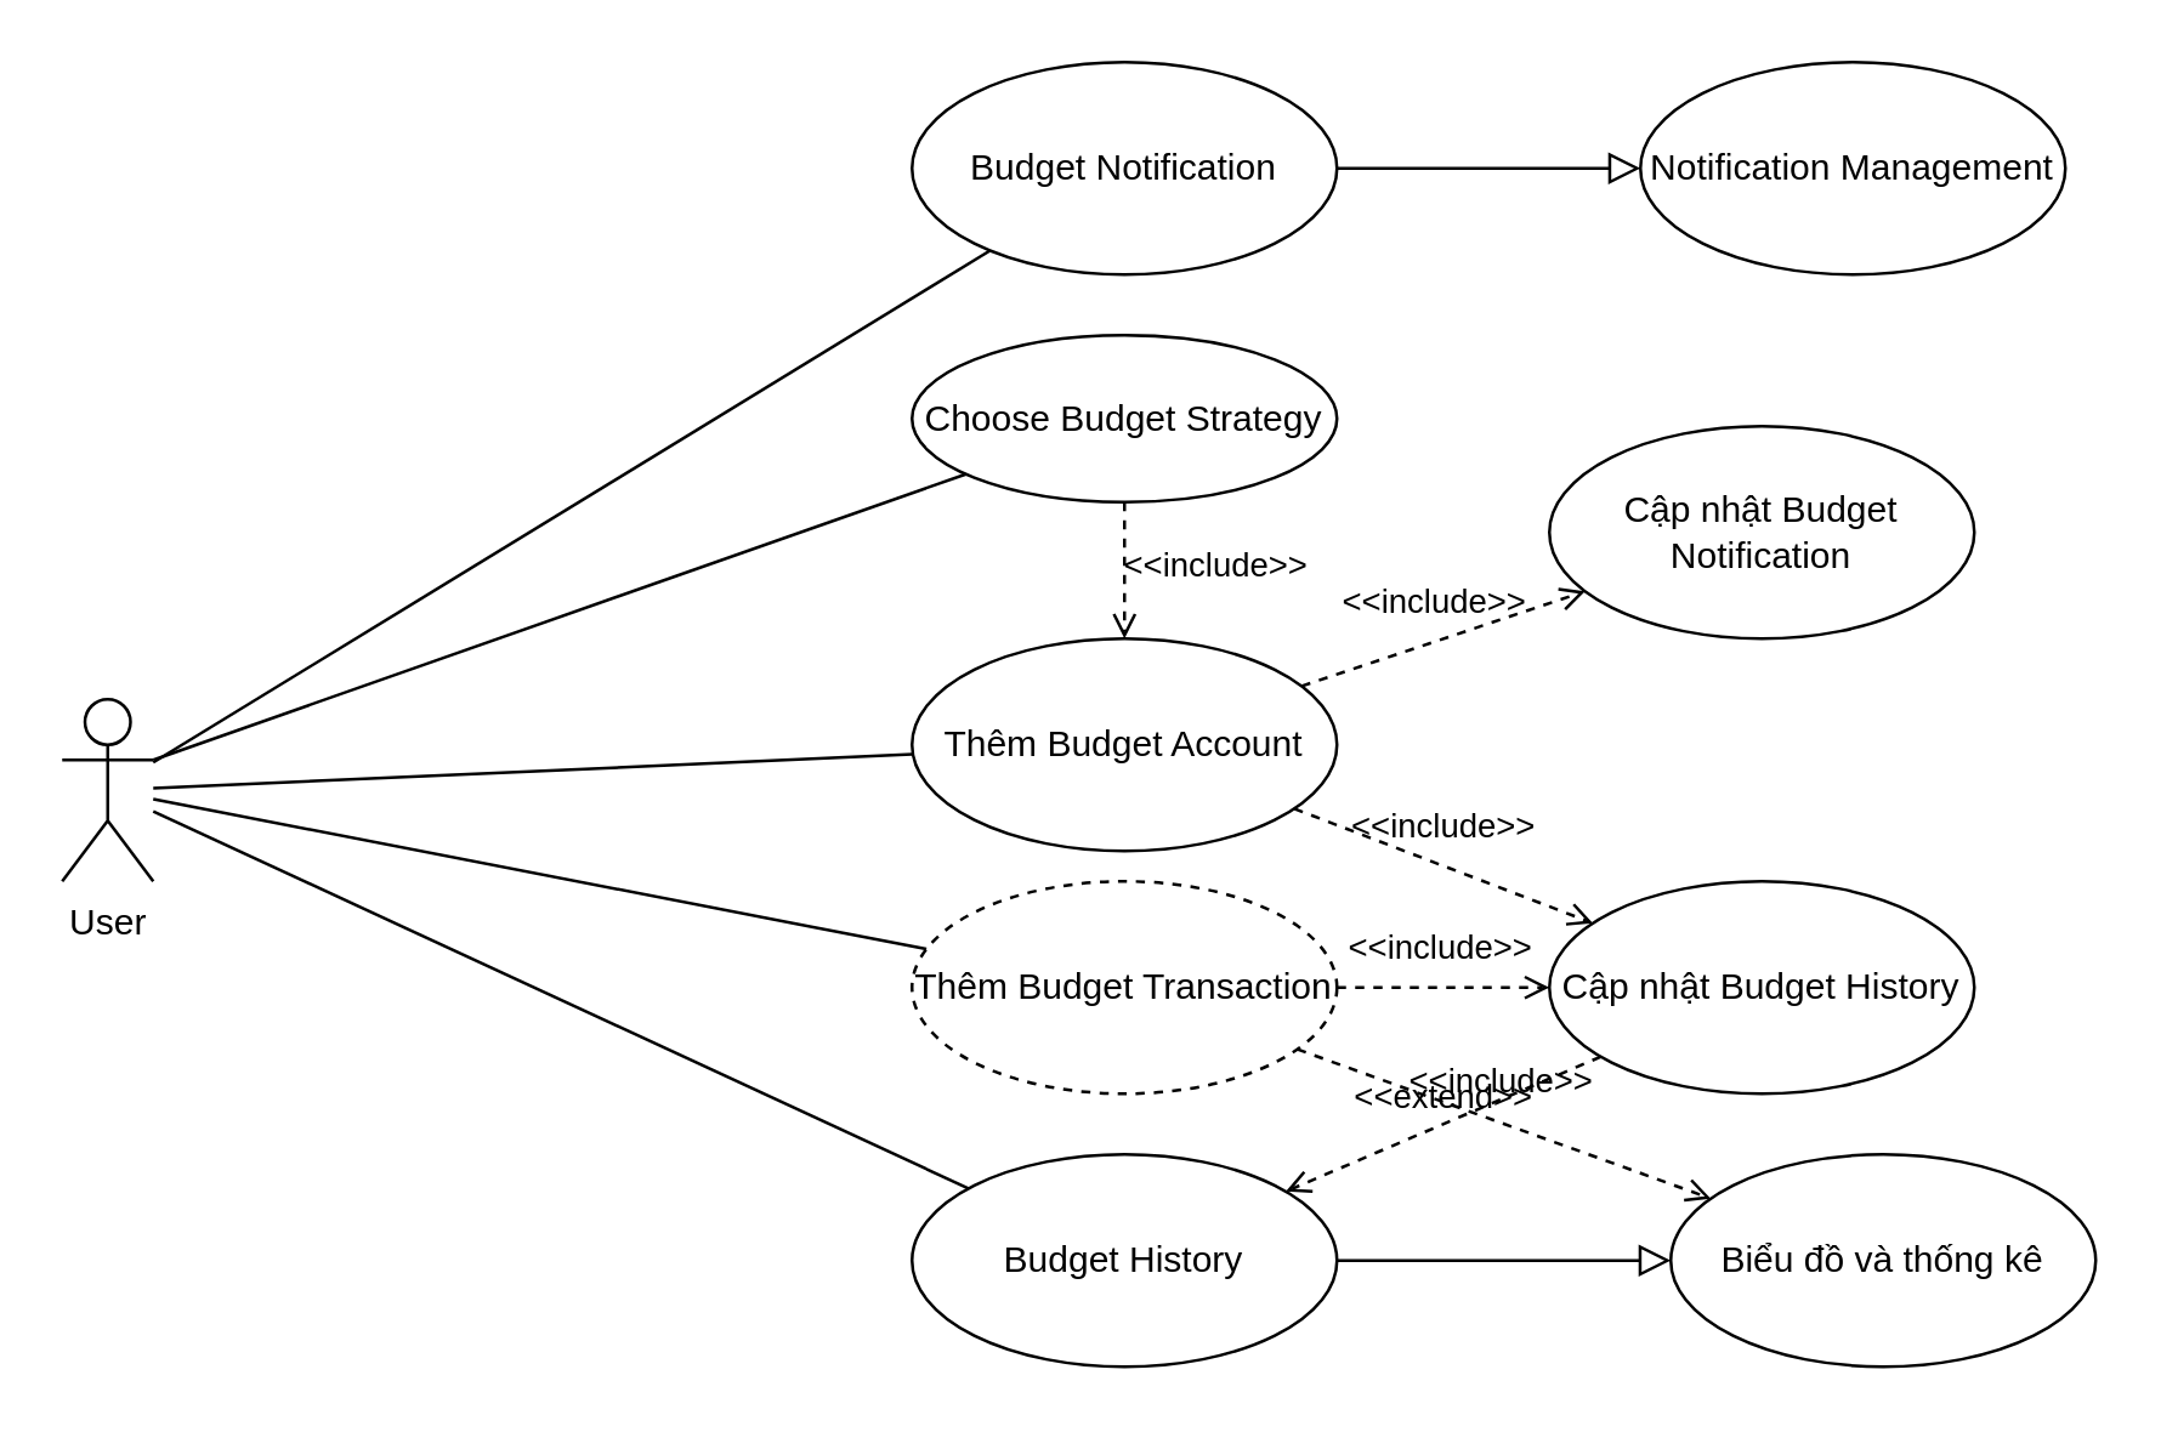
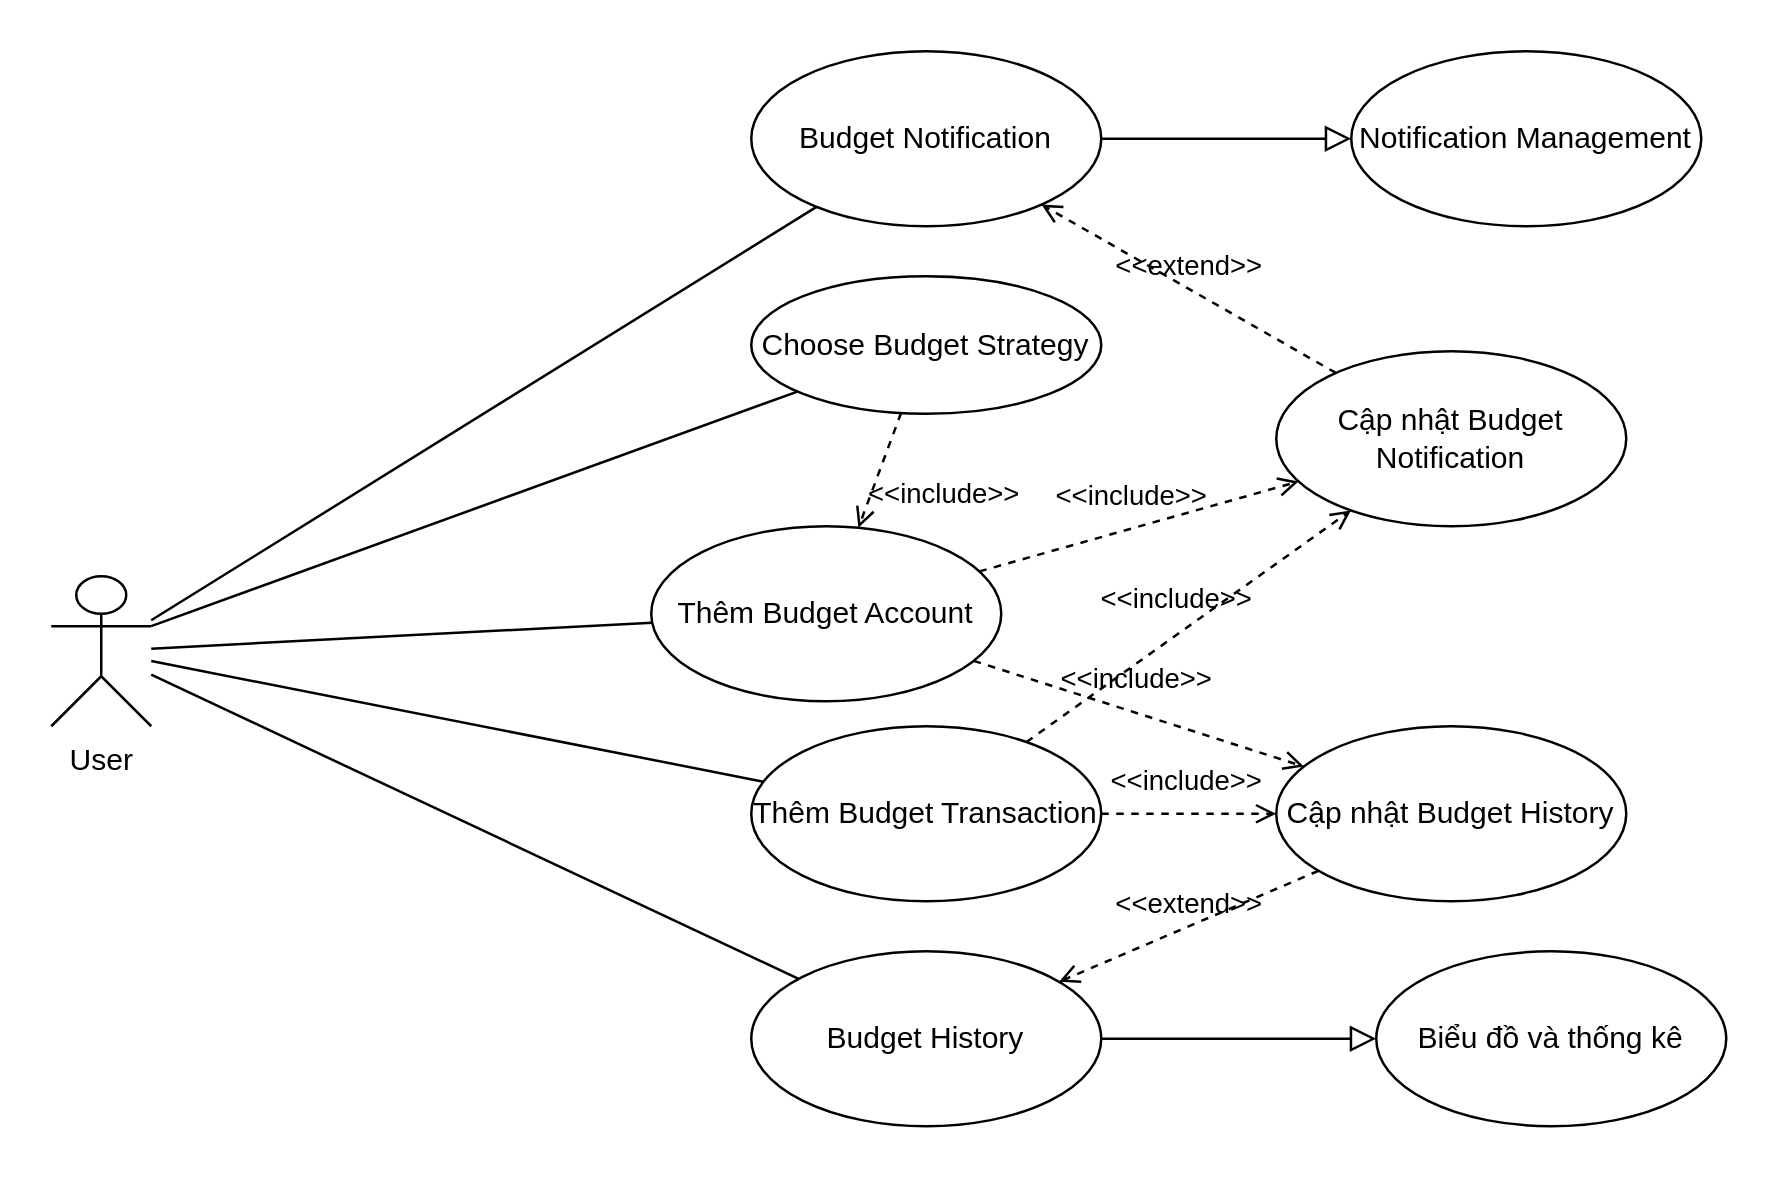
+ <mxCell id="26" value="&amp;lt;&amp;lt;extend&amp;gt;&amp;gt;" style="html=1;verticalAlign=bottom;labelBackgroundColor=none;endArrow=open;endFill=0;dashed=1;rounded=0;" edge="1" parent="1" source="24" target="19"><mxGeometry width="160" relative="1" as="geometry"><mxPoint x="632" y="90" as="sourcePoint" /><mxPoint x="528" y="134" as="targetPoint" /></mxGeometry></mxCell>
- <mxCell id="3" value="Thêm Budget Account" style="ellipse;whiteSpace=wrap;html=1;" vertex="1" parent="1"><mxGeometry x="300" y="210" width="140" height="70" as="geometry" /></mxCell>
+ <mxCell id="3" value="Thêm Budget Account" style="ellipse;whiteSpace=wrap;html=1;" vertex="1" parent="1"><mxGeometry x="260" y="210" width="140" height="70" as="geometry" /></mxCell>
- <mxCell id="2" value="User" style="shape=umlActor;verticalLabelPosition=bottom;verticalAlign=top;html=1;outlineConnect=0;" vertex="1" parent="1"><mxGeometry x="20" y="230" width="30" height="60" as="geometry" /></mxCell>
+ <mxCell id="2" value="User" style="shape=umlActor;verticalLabelPosition=bottom;verticalAlign=top;html=1;outlineConnect=0;" vertex="1" parent="1"><mxGeometry x="20" y="230" width="40" height="60" as="geometry" /></mxCell>
- <mxCell id="4" value="Thêm Budget Transaction" style="ellipse;whiteSpace=wrap;html=1;dashed=1;" vertex="1" parent="1"><mxGeometry x="300" y="290" width="140" height="70" as="geometry" /></mxCell>
+ <mxCell id="4" value="Thêm Budget Transaction" style="ellipse;whiteSpace=wrap;html=1;" vertex="1" parent="1"><mxGeometry x="300" y="290" width="140" height="70" as="geometry" /></mxCell>
- <mxCell id="27" value="&amp;lt;&amp;lt;include&amp;gt;&amp;gt;" style="html=1;verticalAlign=bottom;labelBackgroundColor=none;endArrow=open;endFill=0;dashed=1;rounded=0;" edge="1" parent="1" source="4" target="13"><mxGeometry x="-0.04" y="4" width="160" relative="1" as="geometry"><mxPoint x="438" y="236" as="sourcePoint" /><mxPoint x="532" y="204" as="targetPoint" /><mxPoint as="offset" /></mxGeometry></mxCell>
+ <mxCell id="27" value="&amp;lt;&amp;lt;include&amp;gt;&amp;gt;" style="html=1;verticalAlign=bottom;labelBackgroundColor=none;endArrow=open;endFill=0;dashed=1;rounded=0;" edge="1" parent="1" source="4" target="24"><mxGeometry x="-0.04" y="4" width="160" relative="1" as="geometry"><mxPoint x="438" y="236" as="sourcePoint" /><mxPoint x="532" y="204" as="targetPoint" /><mxPoint as="offset" /></mxGeometry></mxCell>
